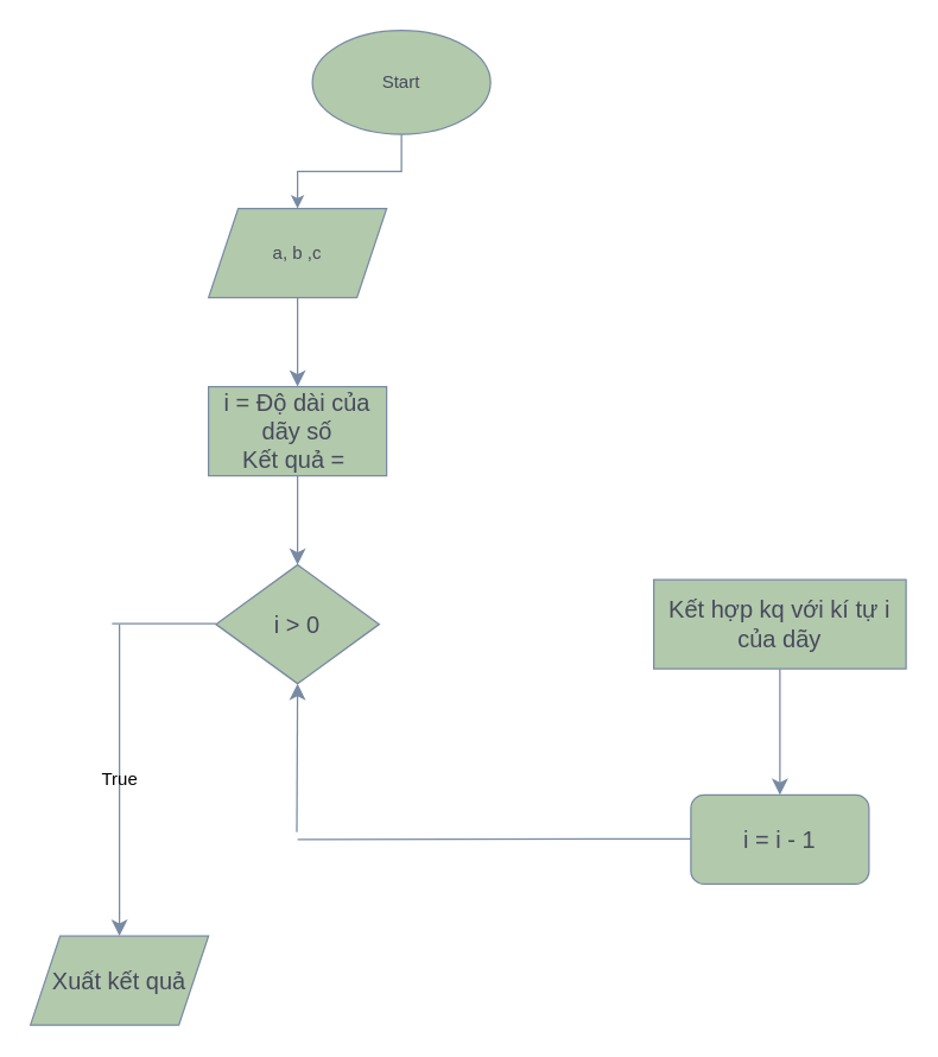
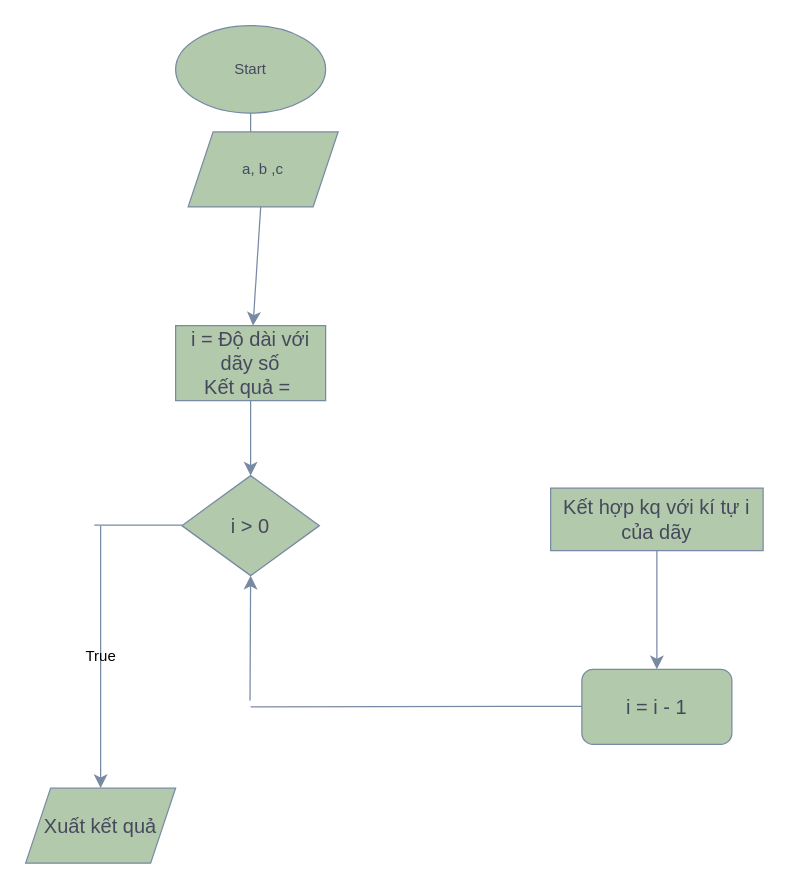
- <mxCell id="3" value="Start" style="ellipse;whiteSpace=wrap;html=1;labelBackgroundColor=none;fillColor=#B2C9AB;strokeColor=#788AA3;fontColor=#46495D;" vertex="1" parent="1"><mxGeometry x="210" y="20" width="120" height="70" as="geometry" /></mxCell>
+ <mxCell id="3" value="Start" style="ellipse;whiteSpace=wrap;html=1;labelBackgroundColor=none;fillColor=#B2C9AB;strokeColor=#788AA3;fontColor=#46495D;" vertex="1" parent="1"><mxGeometry x="140" y="20" width="120" height="70" as="geometry" /></mxCell>
- <mxCell id="5" value="a, b ,c" style="shape=parallelogram;perimeter=parallelogramPerimeter;whiteSpace=wrap;html=1;fixedSize=1;labelBackgroundColor=none;fillColor=#B2C9AB;strokeColor=#788AA3;fontColor=#46495D;" vertex="1" parent="1"><mxGeometry x="140" y="140" width="120" height="60" as="geometry" /></mxCell>
+ <mxCell id="5" value="a, b ,c" style="shape=parallelogram;perimeter=parallelogramPerimeter;whiteSpace=wrap;html=1;fixedSize=1;labelBackgroundColor=none;fillColor=#B2C9AB;strokeColor=#788AA3;fontColor=#46495D;" vertex="1" parent="1"><mxGeometry x="150" y="105" width="120" height="60" as="geometry" /></mxCell>
- <mxCell id="7" value="i = Độ dài của dãy số&lt;br&gt;Kết quả =&amp;nbsp;" style="rounded=0;whiteSpace=wrap;html=1;fontSize=16;labelBackgroundColor=none;fillColor=#B2C9AB;strokeColor=#788AA3;fontColor=#46495D;" vertex="1" parent="1"><mxGeometry x="140" y="260" width="120" height="60" as="geometry" /></mxCell>
+ <mxCell id="7" value="i = Độ dài với dãy số&lt;br&gt;Kết quả =&amp;nbsp;" style="rounded=0;whiteSpace=wrap;html=1;fontSize=16;labelBackgroundColor=none;fillColor=#B2C9AB;strokeColor=#788AA3;fontColor=#46495D;" vertex="1" parent="1"><mxGeometry x="140" y="260" width="120" height="60" as="geometry" /></mxCell>
- <mxCell id="10" value="Kết hợp kq với kí tự i của dãy" style="rounded=0;whiteSpace=wrap;html=1;fontSize=16;labelBackgroundColor=none;fillColor=#B2C9AB;strokeColor=#788AA3;fontColor=#46495D;" vertex="1" parent="1"><mxGeometry x="440" y="390" width="170" height="60" as="geometry" /></mxCell>
+ <mxCell id="10" value="Kết hợp kq với kí tự i của dãy" style="rounded=0;whiteSpace=wrap;html=1;fontSize=16;labelBackgroundColor=none;fillColor=#B2C9AB;strokeColor=#788AA3;fontColor=#46495D;" vertex="1" parent="1"><mxGeometry x="440" y="390" width="170" height="50" as="geometry" /></mxCell>
